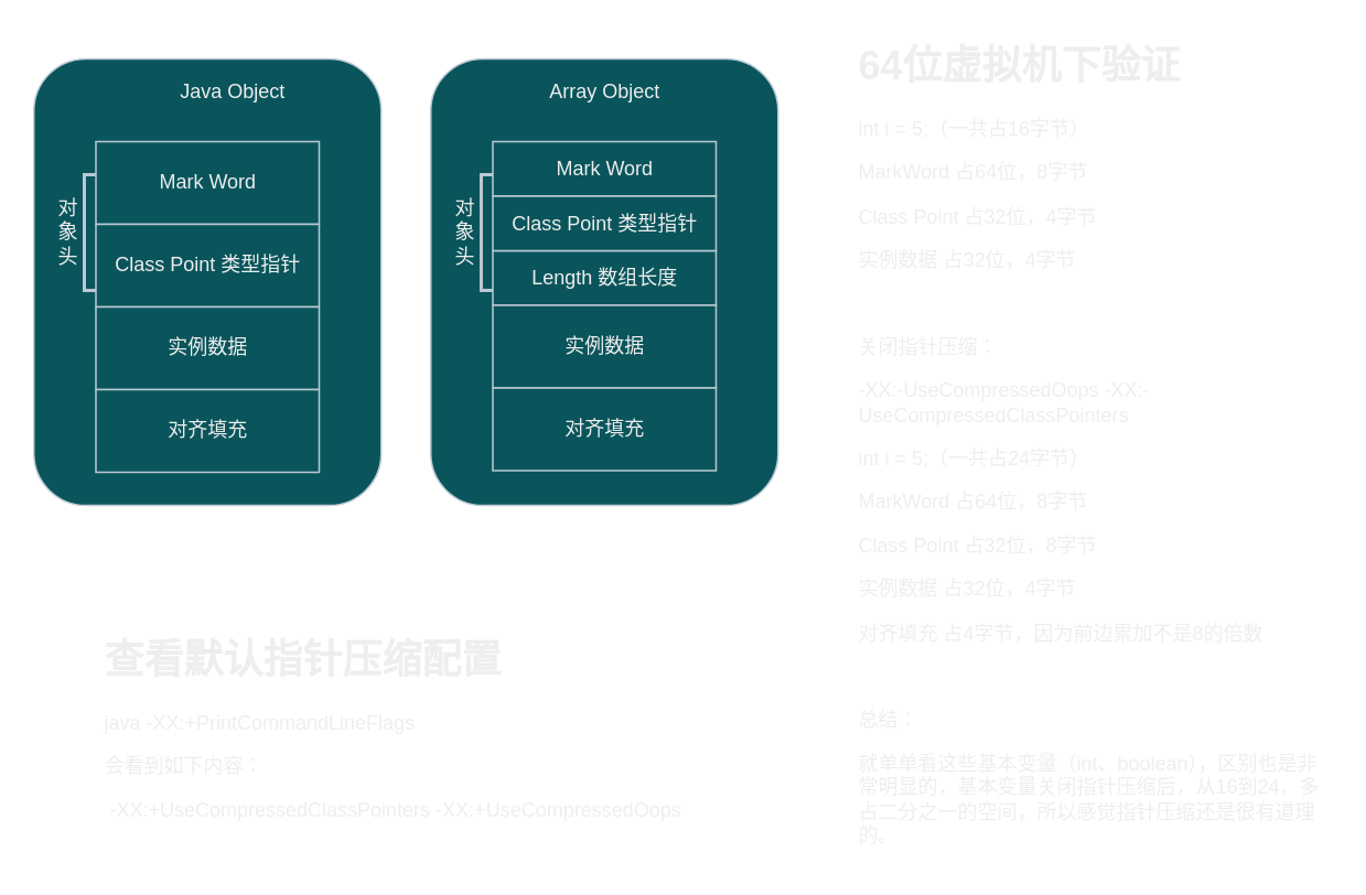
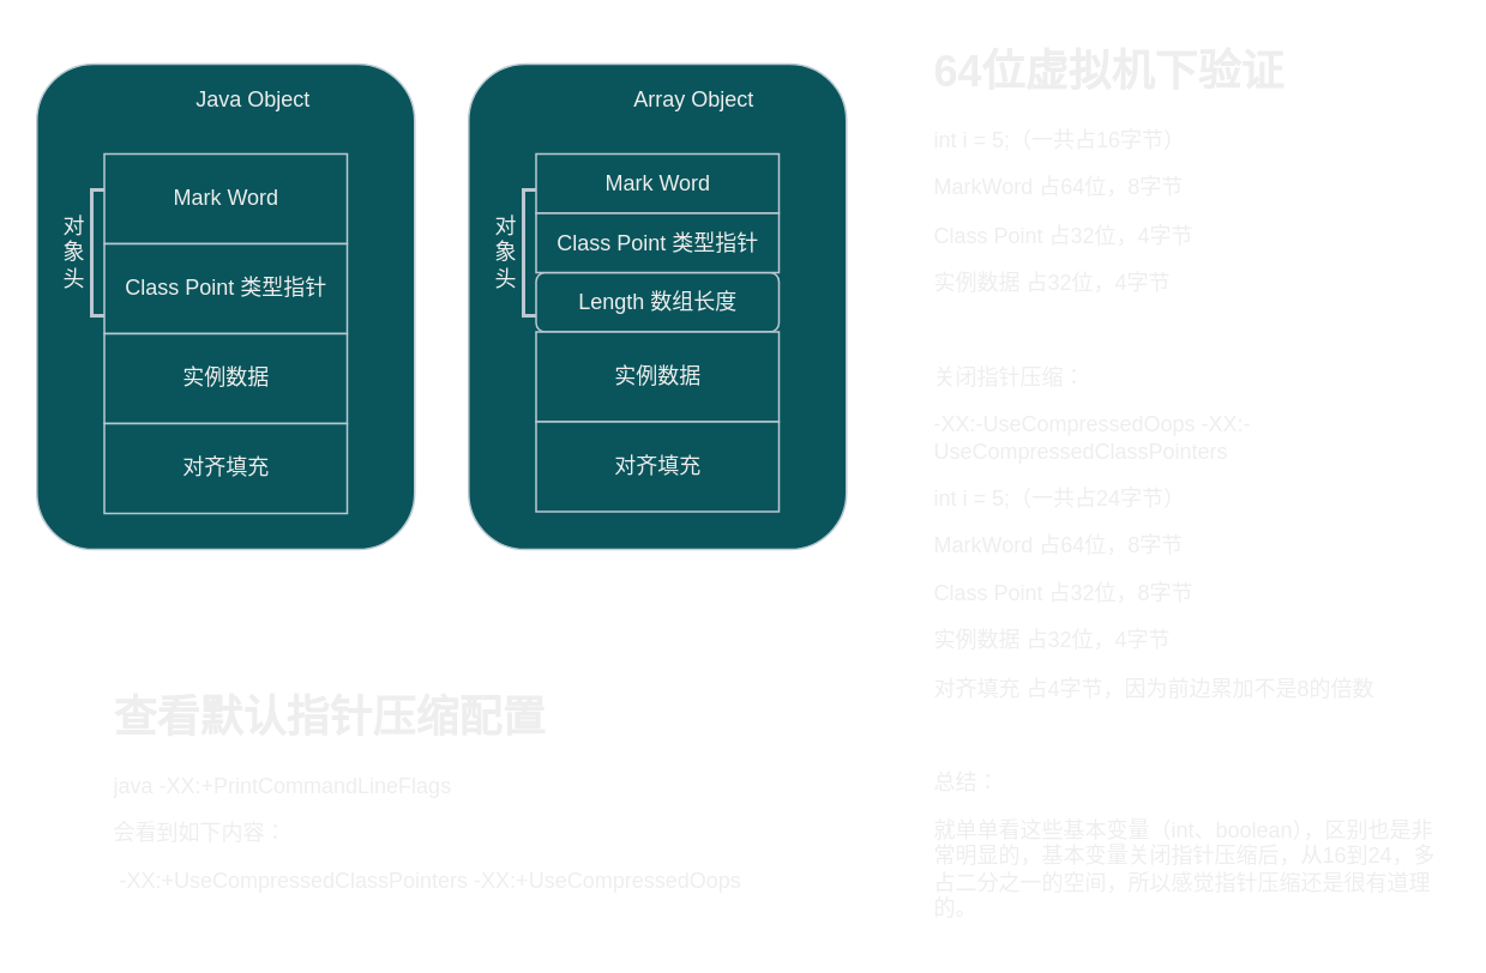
- <mxCell id="11" value="Array Object" style="text;html=1;strokeColor=none;fillColor=none;align=center;verticalAlign=middle;whiteSpace=wrap;rounded=0;sketch=0;fontColor=#EEEEEE;" vertex="1" parent="1"><mxGeometry x="312.5" y="45" width="105" height="20" as="geometry" /></mxCell>
+ <mxCell id="11" value="Array Object" style="text;html=1;strokeColor=none;fillColor=none;align=center;verticalAlign=middle;whiteSpace=wrap;rounded=0;sketch=0;fontColor=#EEEEEE;" vertex="1" parent="1"><mxGeometry x="332.5" y="45" width="105" height="20" as="geometry" /></mxCell>
- <mxCell id="13" value="Length 数组长度" style="rounded=0;whiteSpace=wrap;html=1;sketch=0;strokeColor=#BAC8D3;fillColor=#09555B;fontColor=#EEEEEE;" vertex="1" parent="1"><mxGeometry x="297.5" y="151" width="135" height="33" as="geometry" /></mxCell>
+ <mxCell id="13" value="Length 数组长度" style="whiteSpace=wrap;html=1;sketch=0;strokeColor=#BAC8D3;fillColor=#09555B;fontColor=#EEEEEE;rounded=1;" vertex="1" parent="1"><mxGeometry x="297.5" y="151" width="135" height="33" as="geometry" /></mxCell>
